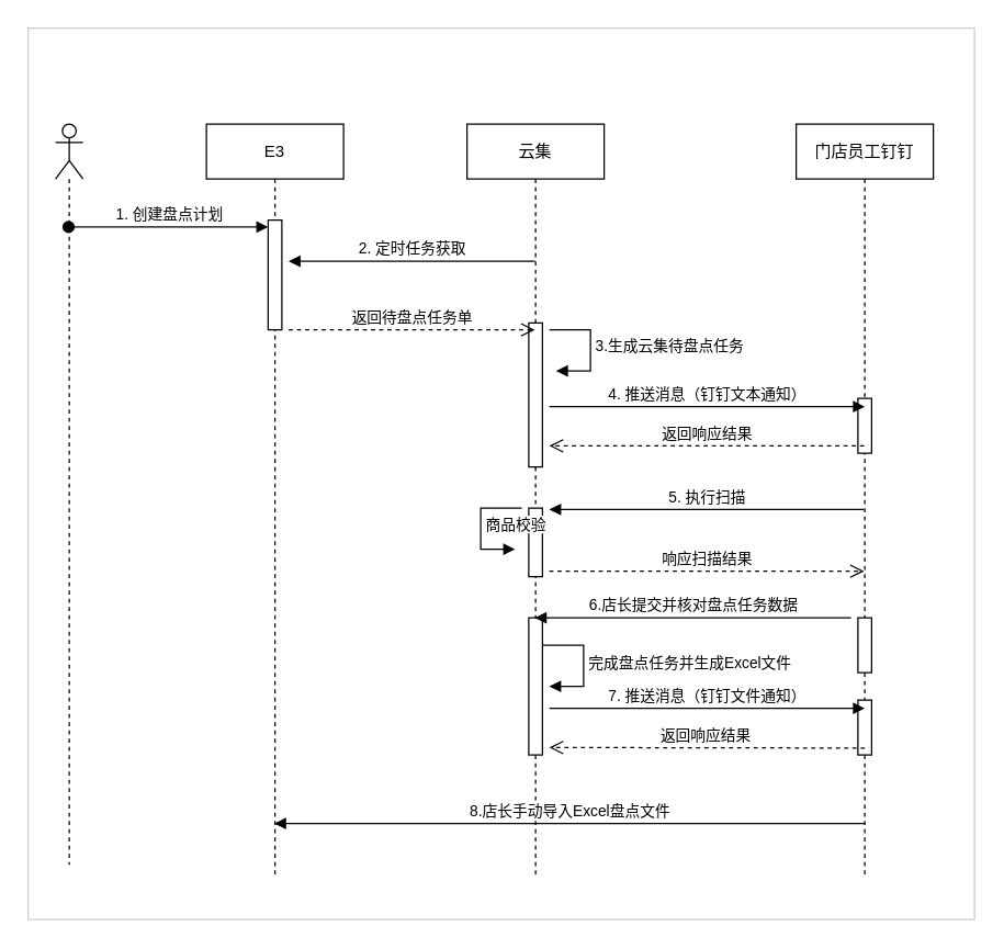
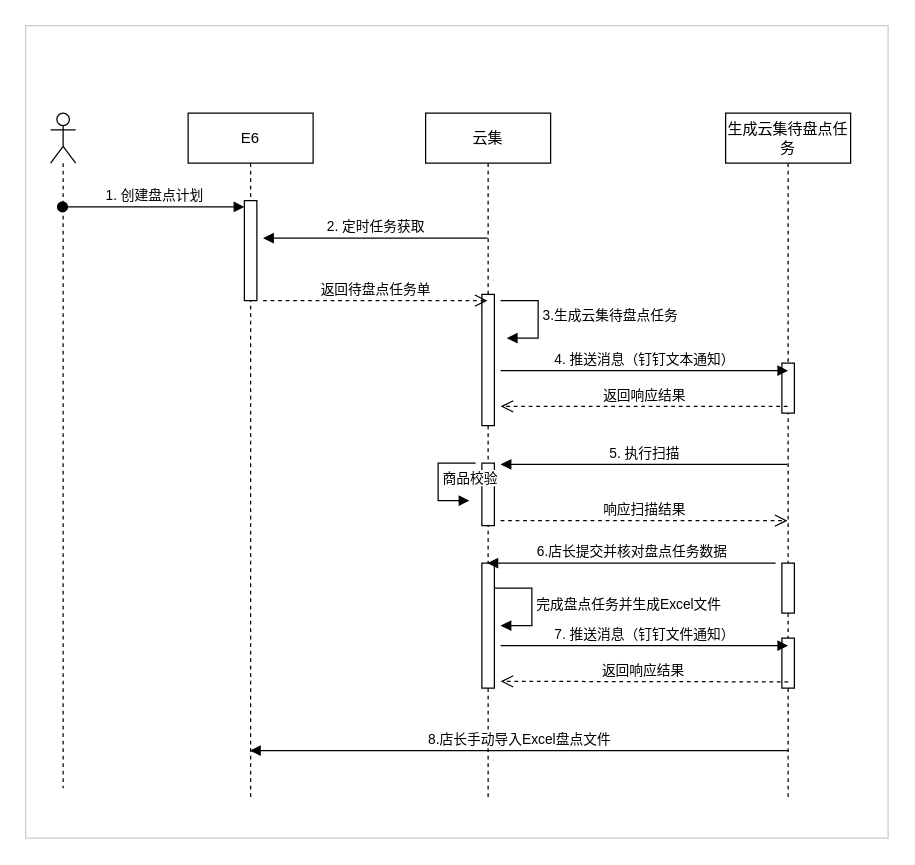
- <mxCell id="3" value="E3" style="shape=umlLifeline;perimeter=lifelinePerimeter;whiteSpace=wrap;html=1;container=1;dropTarget=0;collapsible=0;recursiveResize=0;outlineConnect=0;portConstraint=eastwest;newEdgeStyle={&quot;curved&quot;:0,&quot;rounded&quot;:0};" vertex="1" parent="1"><mxGeometry x="150" y="90" width="100" height="550" as="geometry" /></mxCell>
+ <mxCell id="3" value="E6" style="shape=umlLifeline;perimeter=lifelinePerimeter;whiteSpace=wrap;html=1;container=1;dropTarget=0;collapsible=0;recursiveResize=0;outlineConnect=0;portConstraint=eastwest;newEdgeStyle={&quot;curved&quot;:0,&quot;rounded&quot;:0};" vertex="1" parent="1"><mxGeometry x="150" y="90" width="100" height="550" as="geometry" /></mxCell>
- <mxCell id="17" value="门店员工钉钉" style="shape=umlLifeline;perimeter=lifelinePerimeter;whiteSpace=wrap;html=1;container=1;dropTarget=0;collapsible=0;recursiveResize=0;outlineConnect=0;portConstraint=eastwest;newEdgeStyle={&quot;curved&quot;:0,&quot;rounded&quot;:0};" vertex="1" parent="1"><mxGeometry x="580" y="90" width="100" height="550" as="geometry" /></mxCell>
+ <mxCell id="17" value="生成云集待盘点任务" style="shape=umlLifeline;perimeter=lifelinePerimeter;whiteSpace=wrap;html=1;container=1;dropTarget=0;collapsible=0;recursiveResize=0;outlineConnect=0;portConstraint=eastwest;newEdgeStyle={&quot;curved&quot;:0,&quot;rounded&quot;:0};" vertex="1" parent="1"><mxGeometry x="580" y="90" width="100" height="550" as="geometry" /></mxCell>
